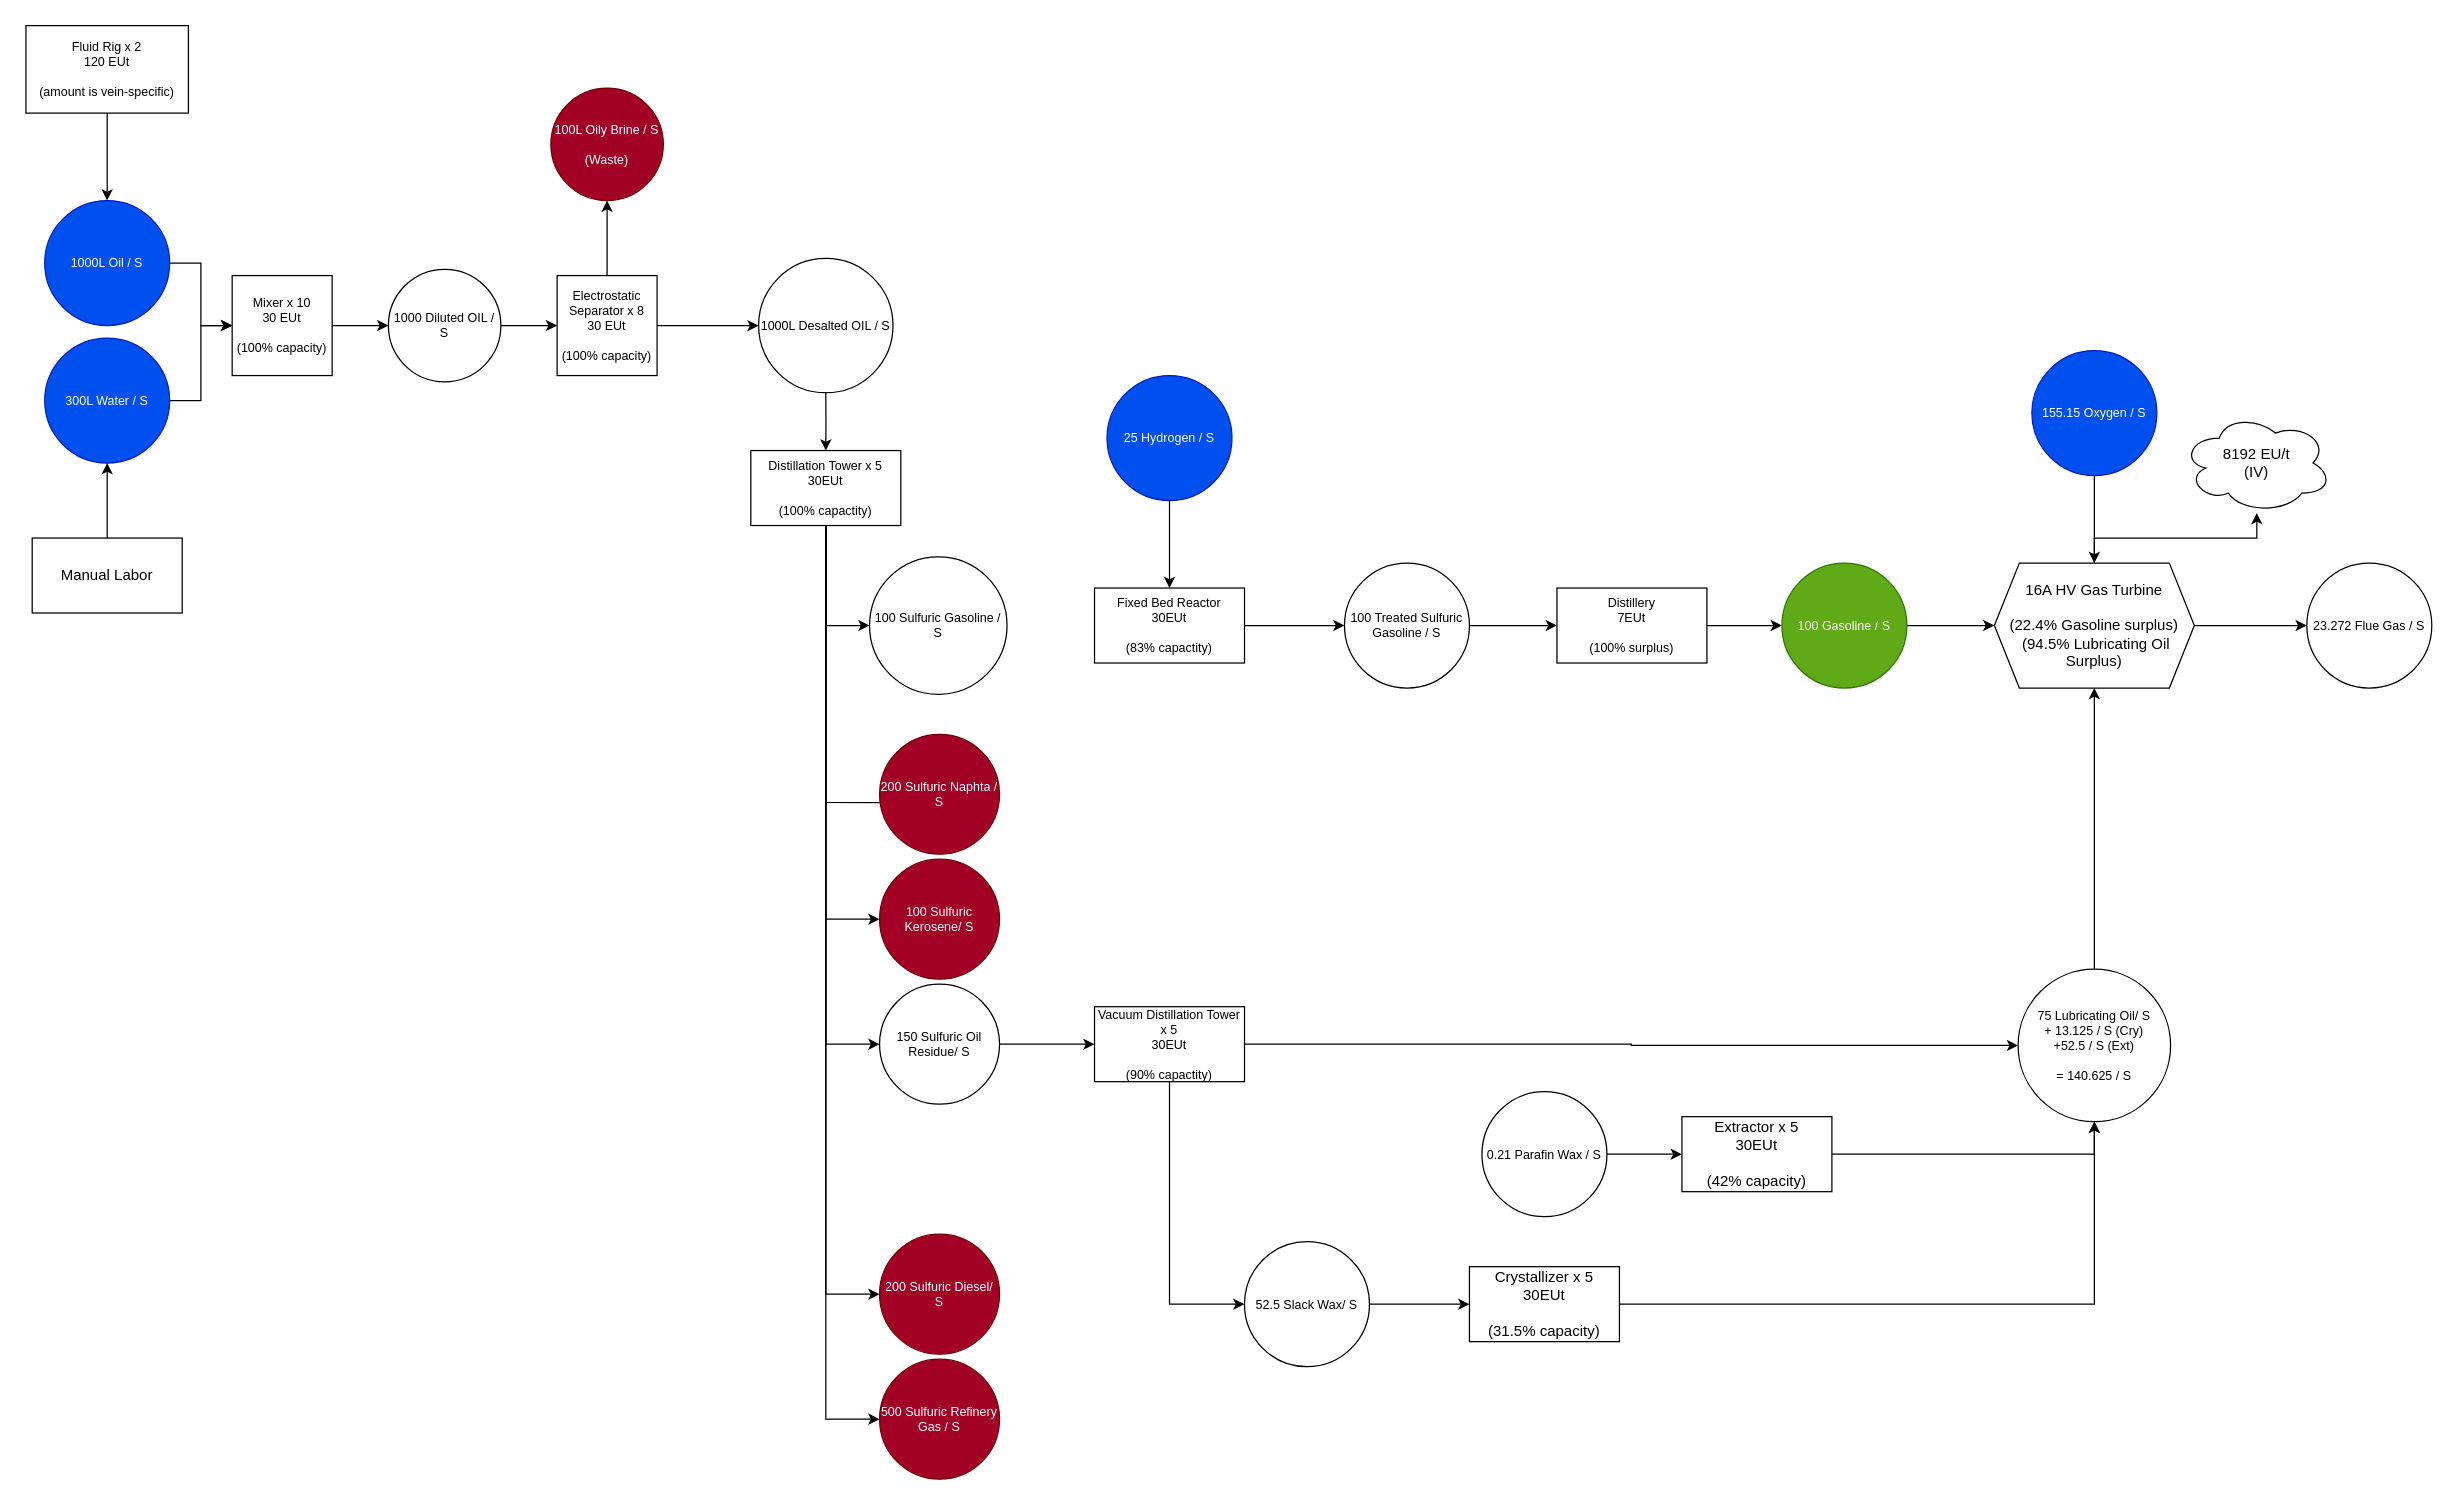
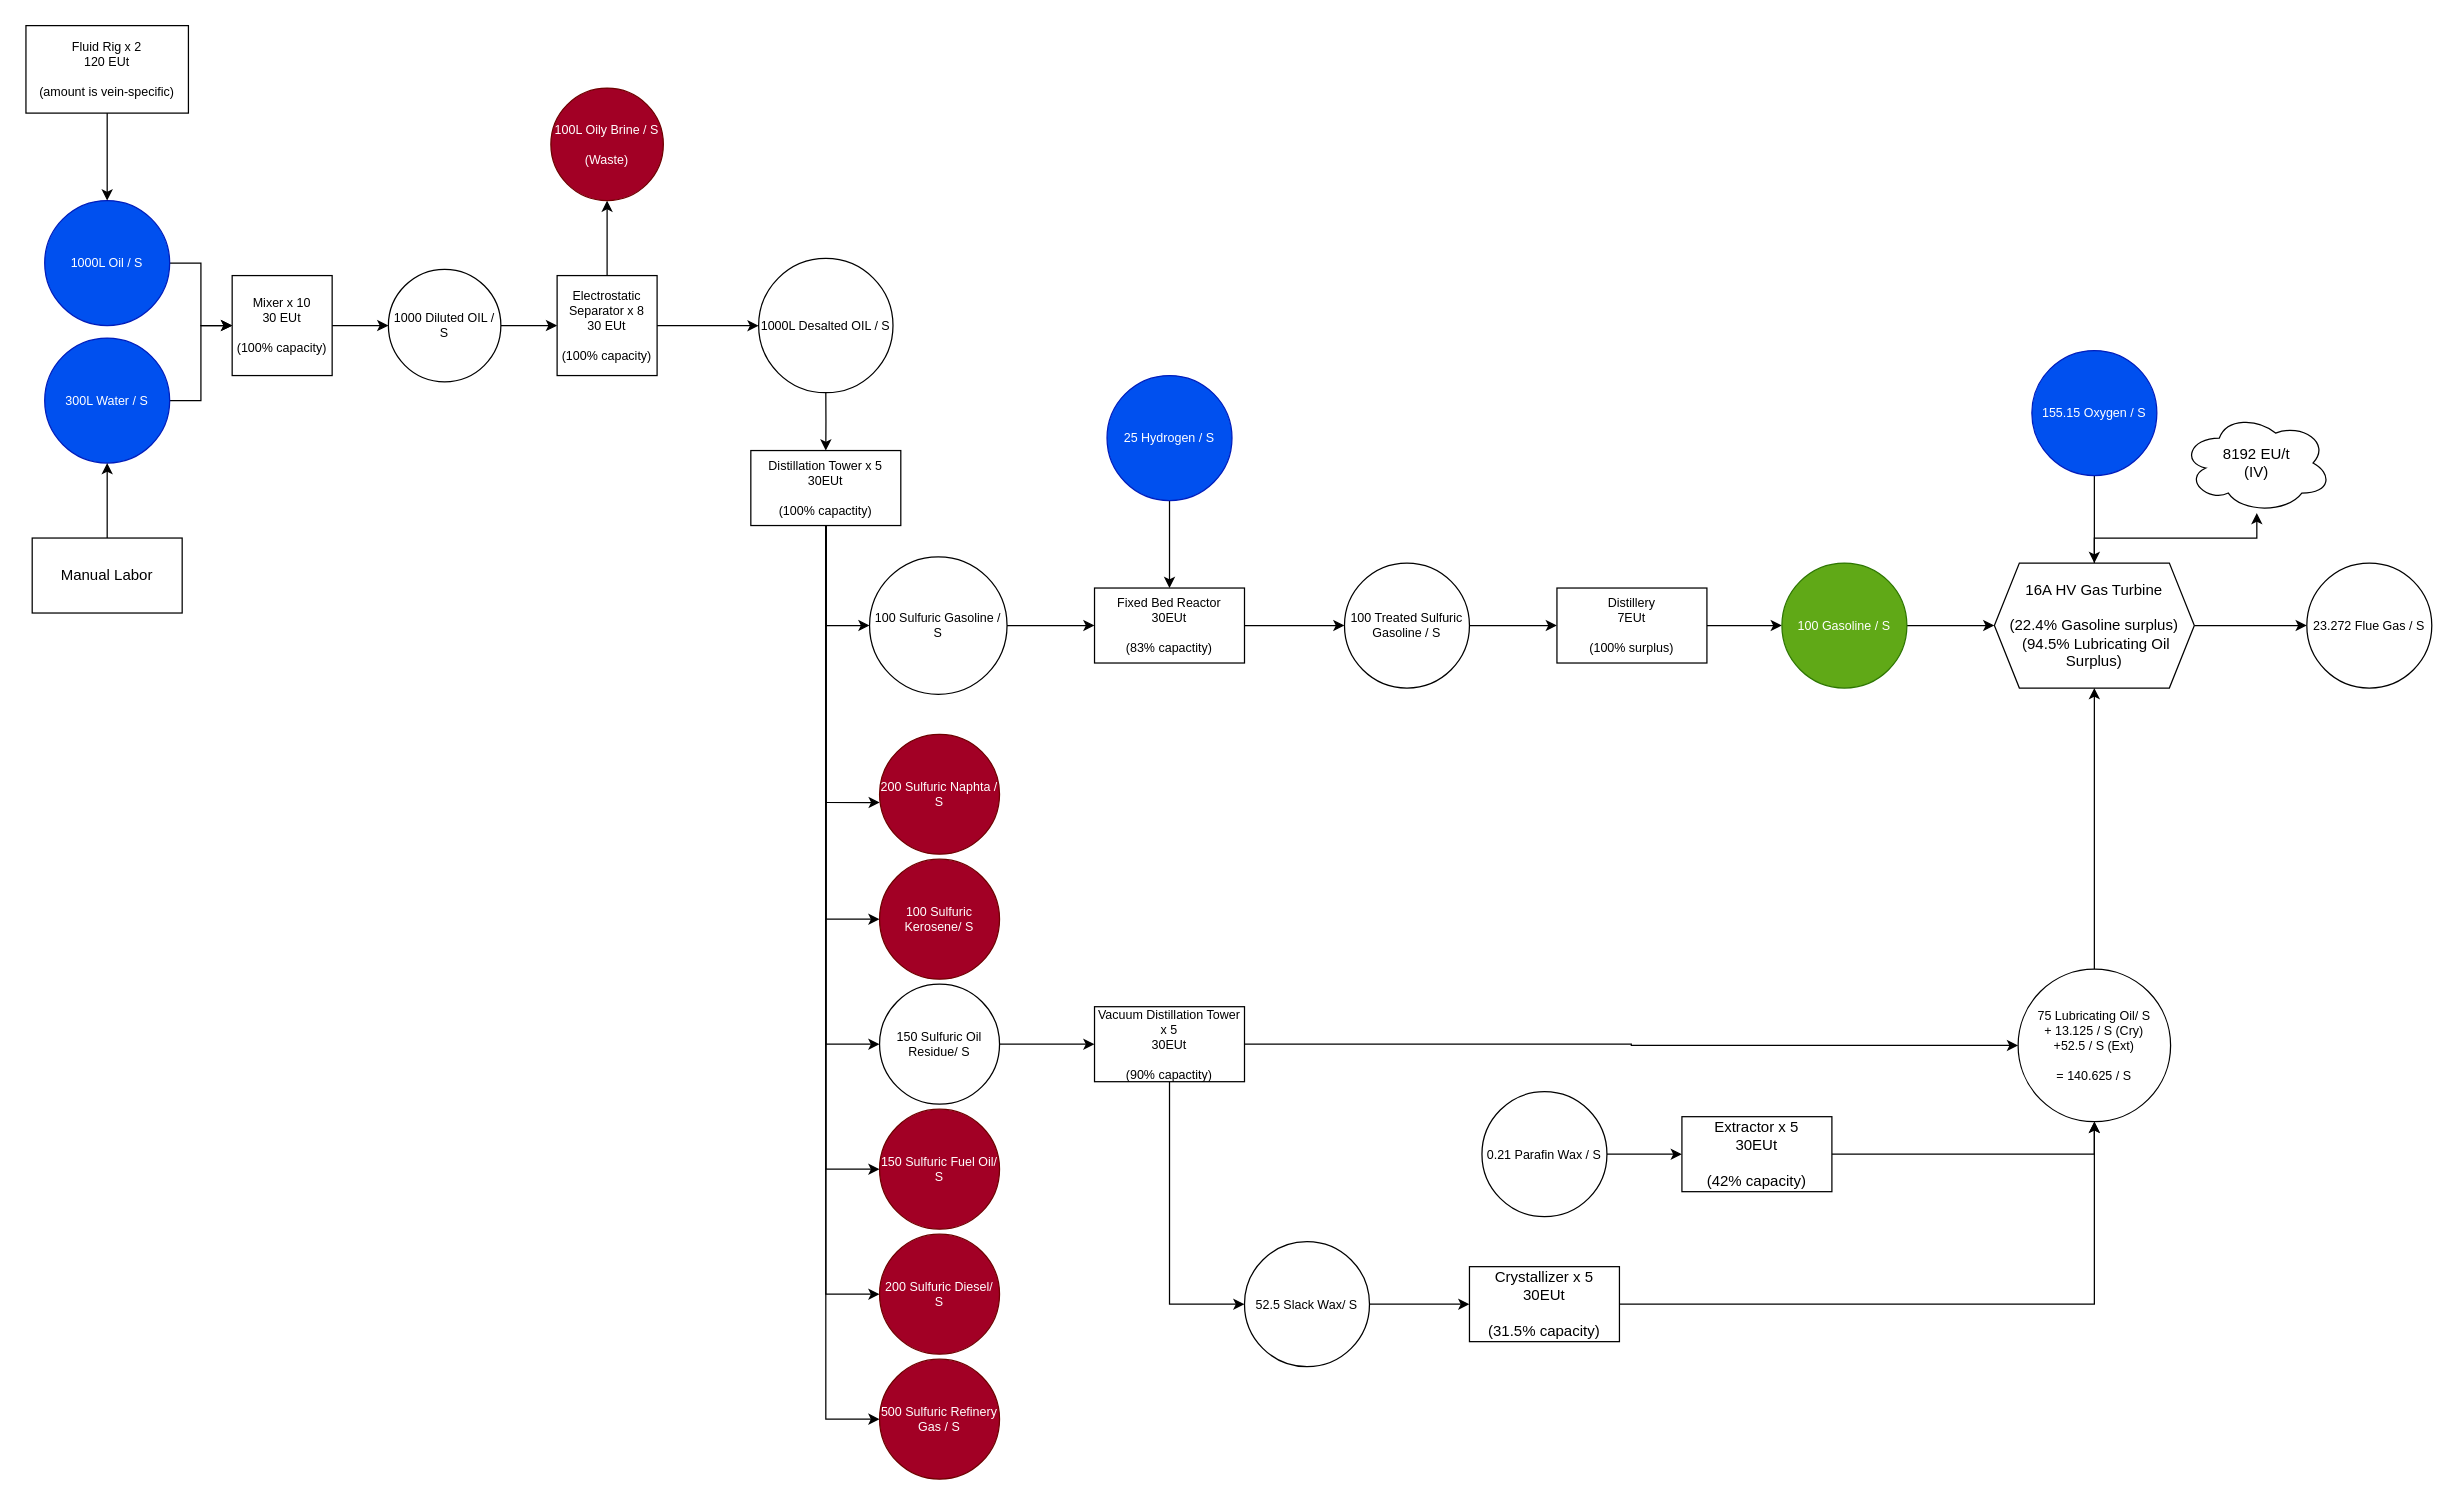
+ <mxCell id="24" style="edgeStyle=orthogonalEdgeStyle;rounded=0;orthogonalLoop=1;jettySize=auto;html=1;fontSize=10;" edge="1" parent="1" source="25" target="34"><mxGeometry relative="1" as="geometry" /></mxCell>
- <mxCell id="17" style="edgeStyle=orthogonalEdgeStyle;rounded=0;orthogonalLoop=1;jettySize=auto;html=1;entryX=0.002;entryY=0.569;entryDx=0;entryDy=0;entryPerimeter=0;fontSize=10;endArrow=none;" parent="1" source="23" target="27" edge="1"><mxGeometry relative="1" as="geometry" /></mxCell>
+ <mxCell id="17" style="edgeStyle=orthogonalEdgeStyle;rounded=0;orthogonalLoop=1;jettySize=auto;html=1;entryX=0.002;entryY=0.569;entryDx=0;entryDy=0;entryPerimeter=0;fontSize=10;" parent="1" source="23" target="27" edge="1"><mxGeometry relative="1" as="geometry" /></mxCell>
+ <mxCell id="20" style="edgeStyle=orthogonalEdgeStyle;rounded=0;orthogonalLoop=1;jettySize=auto;html=1;entryX=0;entryY=0.5;entryDx=0;entryDy=0;fontSize=10;" parent="1" source="23" target="26" edge="1"><mxGeometry relative="1" as="geometry" /></mxCell>
+ <mxCell id="26" value="150 Sulfuric Fuel Oil/ S" style="ellipse;whiteSpace=wrap;html=1;aspect=fixed;fontSize=10;fillColor=#a20025;fontColor=#ffffff;strokeColor=#6F0000;" parent="1" vertex="1"><mxGeometry x="703" y="887" width="96" height="96" as="geometry" /></mxCell>
